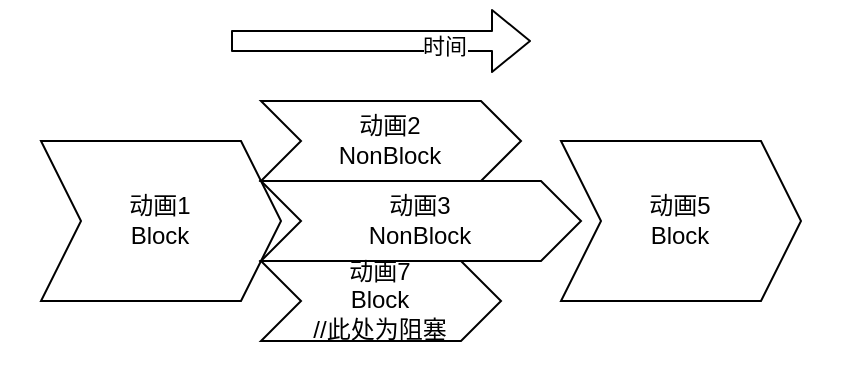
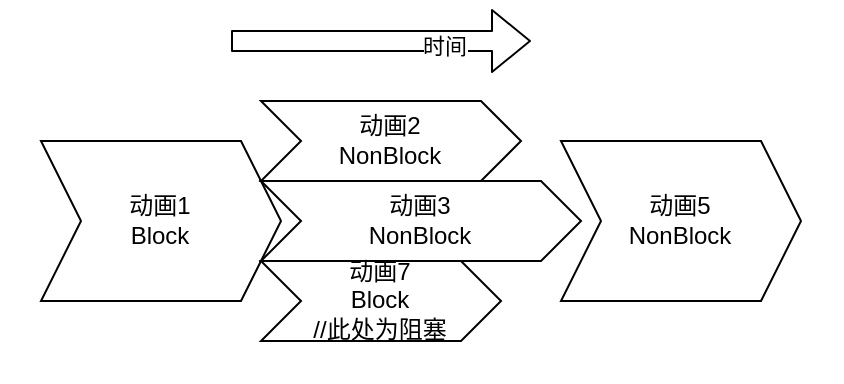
- <mxCell id="6" value="动画5&lt;br&gt;Block" style="shape=step;perimeter=stepPerimeter;whiteSpace=wrap;html=1;fixedSize=1;" vertex="1" parent="1"><mxGeometry x="280" y="70" width="120" height="80" as="geometry" /></mxCell>
+ <mxCell id="6" value="动画5&lt;br&gt;NonBlock" style="shape=step;perimeter=stepPerimeter;whiteSpace=wrap;html=1;fixedSize=1;" vertex="1" parent="1"><mxGeometry x="280" y="70" width="120" height="80" as="geometry" /></mxCell>
